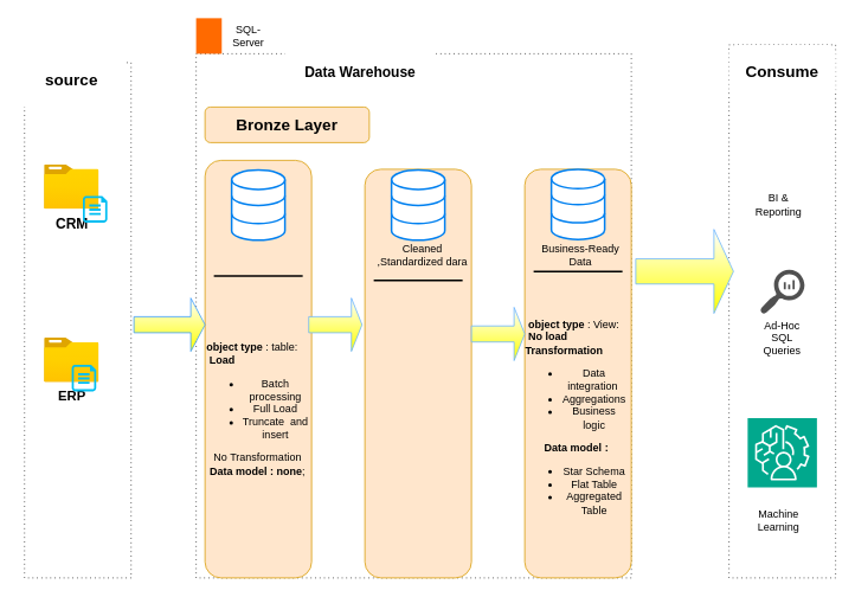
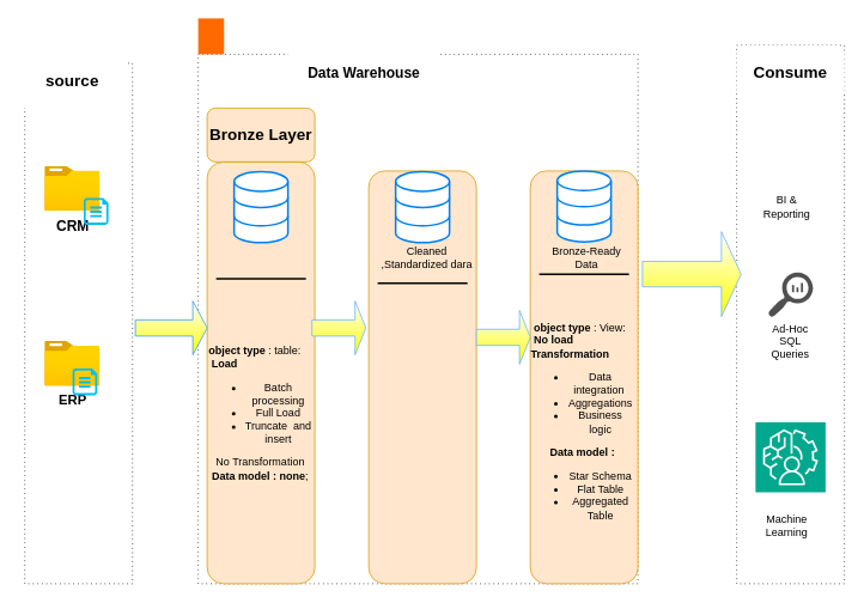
- <mxCell id="37" value="SQL-Server" style="text;html=1;align=center;verticalAlign=middle;whiteSpace=wrap;rounded=0;" vertex="1" parent="1"><mxGeometry x="248.85" y="25" width="60" height="30" as="geometry" /></mxCell>
- <mxCell id="8" value="&lt;font style=&quot;font-size: 18px;&quot;&gt;&lt;b style=&quot;&quot;&gt;Bronze Layer&lt;/b&gt;&lt;/font&gt;" style="rounded=1;whiteSpace=wrap;html=1;fillColor=#ffe6cc;strokeColor=#d79b00;" vertex="1" parent="1"><mxGeometry x="230" y="120" width="185" height="40" as="geometry" /></mxCell>
+ <mxCell id="8" value="&lt;font style=&quot;font-size: 18px;&quot;&gt;&lt;b style=&quot;&quot;&gt;Bronze Layer&lt;/b&gt;&lt;/font&gt;" style="rounded=1;whiteSpace=wrap;html=1;fillColor=#ffe6cc;strokeColor=#d79b00;" vertex="1" parent="1"><mxGeometry x="230" y="120" width="120" height="60" as="geometry" /></mxCell>
- <mxCell id="20" value="Business-Ready Data" style="text;html=1;align=center;verticalAlign=middle;whiteSpace=wrap;rounded=0;fontStyle=0" vertex="1" parent="1"><mxGeometry x="603.4" y="272.27" width="100" height="30" as="geometry" /></mxCell>
+ <mxCell id="20" value="Bronze-Ready Data" style="text;html=1;align=center;verticalAlign=middle;whiteSpace=wrap;rounded=0;fontStyle=0" vertex="1" parent="1"><mxGeometry x="603.4" y="272.27" width="100" height="30" as="geometry" /></mxCell>
